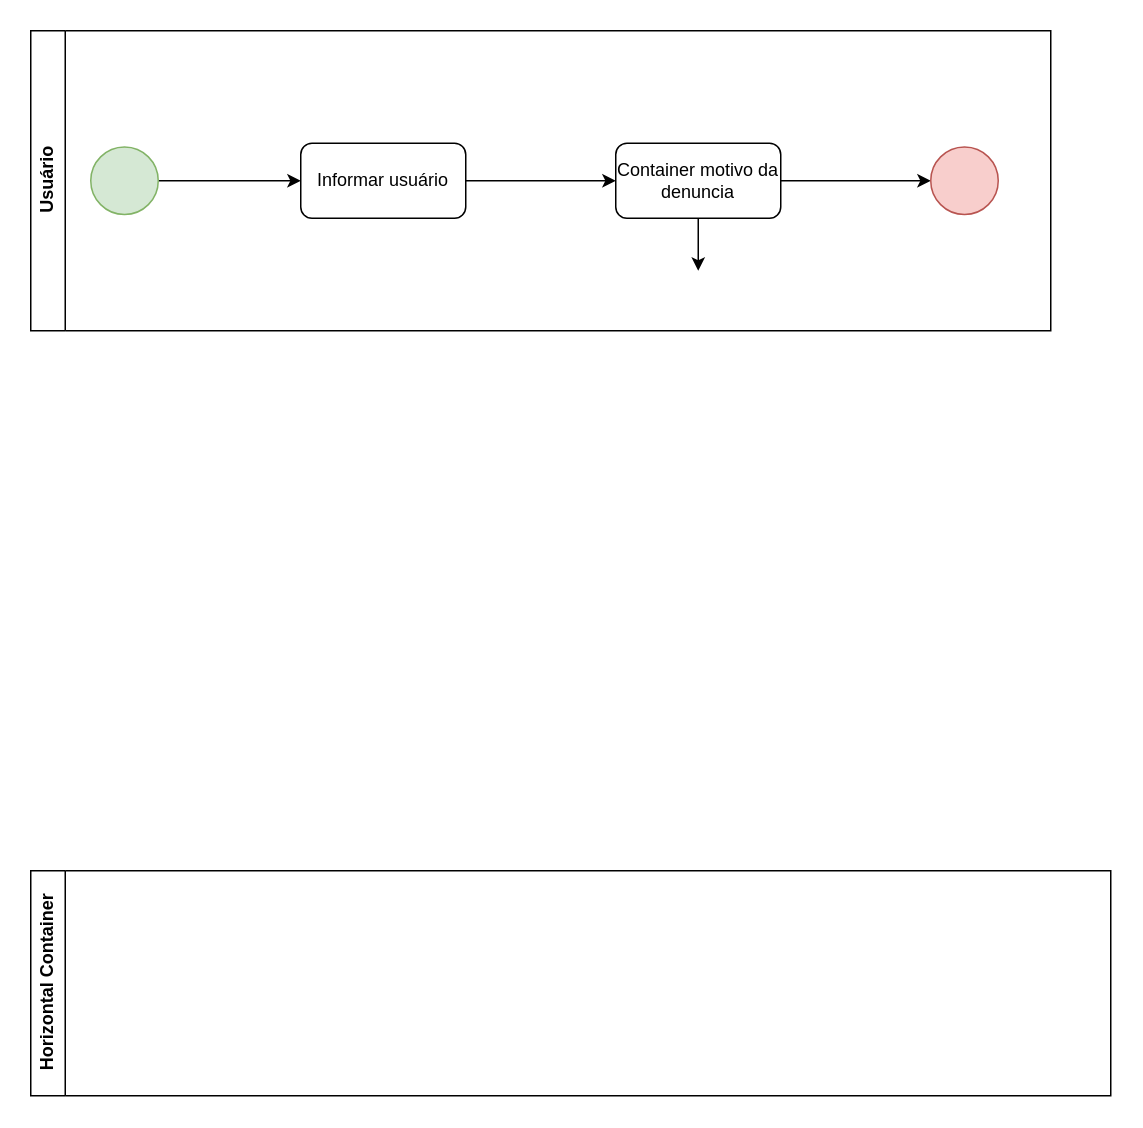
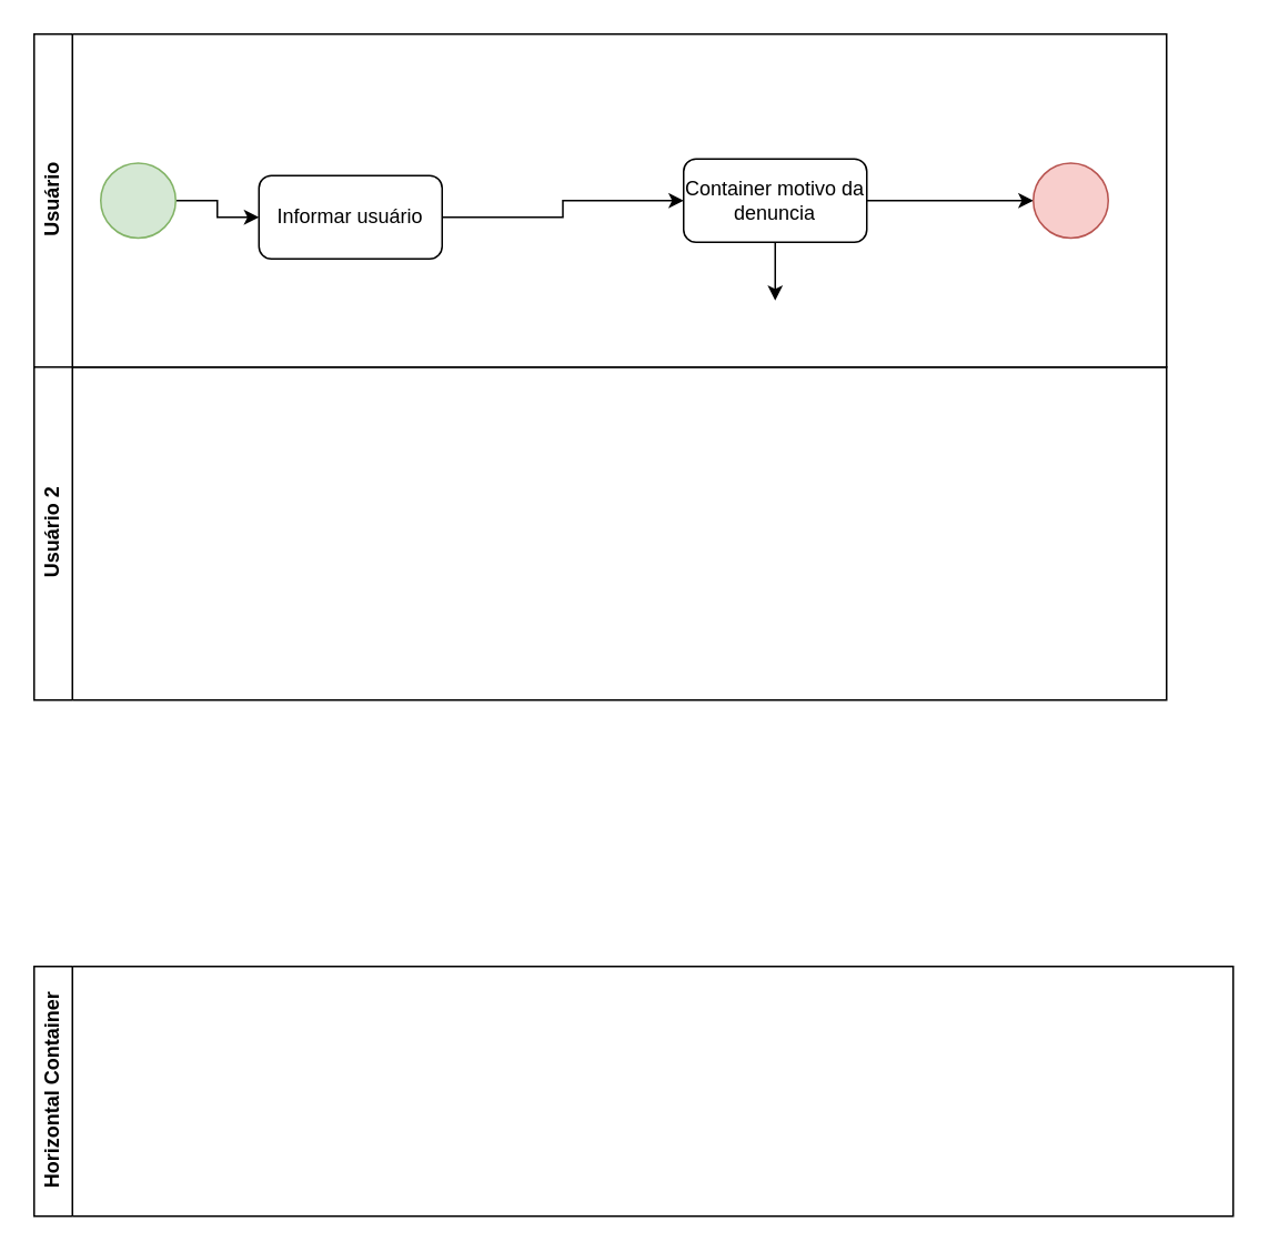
- <mxCell id="5" value="Informar usuário" style="rounded=1;whiteSpace=wrap;html=1;" parent="2" vertex="1"><mxGeometry x="180" y="75" width="110" height="50" as="geometry" /></mxCell>
+ <mxCell id="5" value="Informar usuário" style="rounded=1;whiteSpace=wrap;html=1;" parent="2" vertex="1"><mxGeometry x="135" y="85" width="110" height="50" as="geometry" /></mxCell>
+ <mxCell id="12" value="Usuário 2" style="swimlane;horizontal=0;whiteSpace=wrap;html=1;" parent="1" vertex="1"><mxGeometry x="20" y="220" width="680" height="200" as="geometry" /></mxCell>
